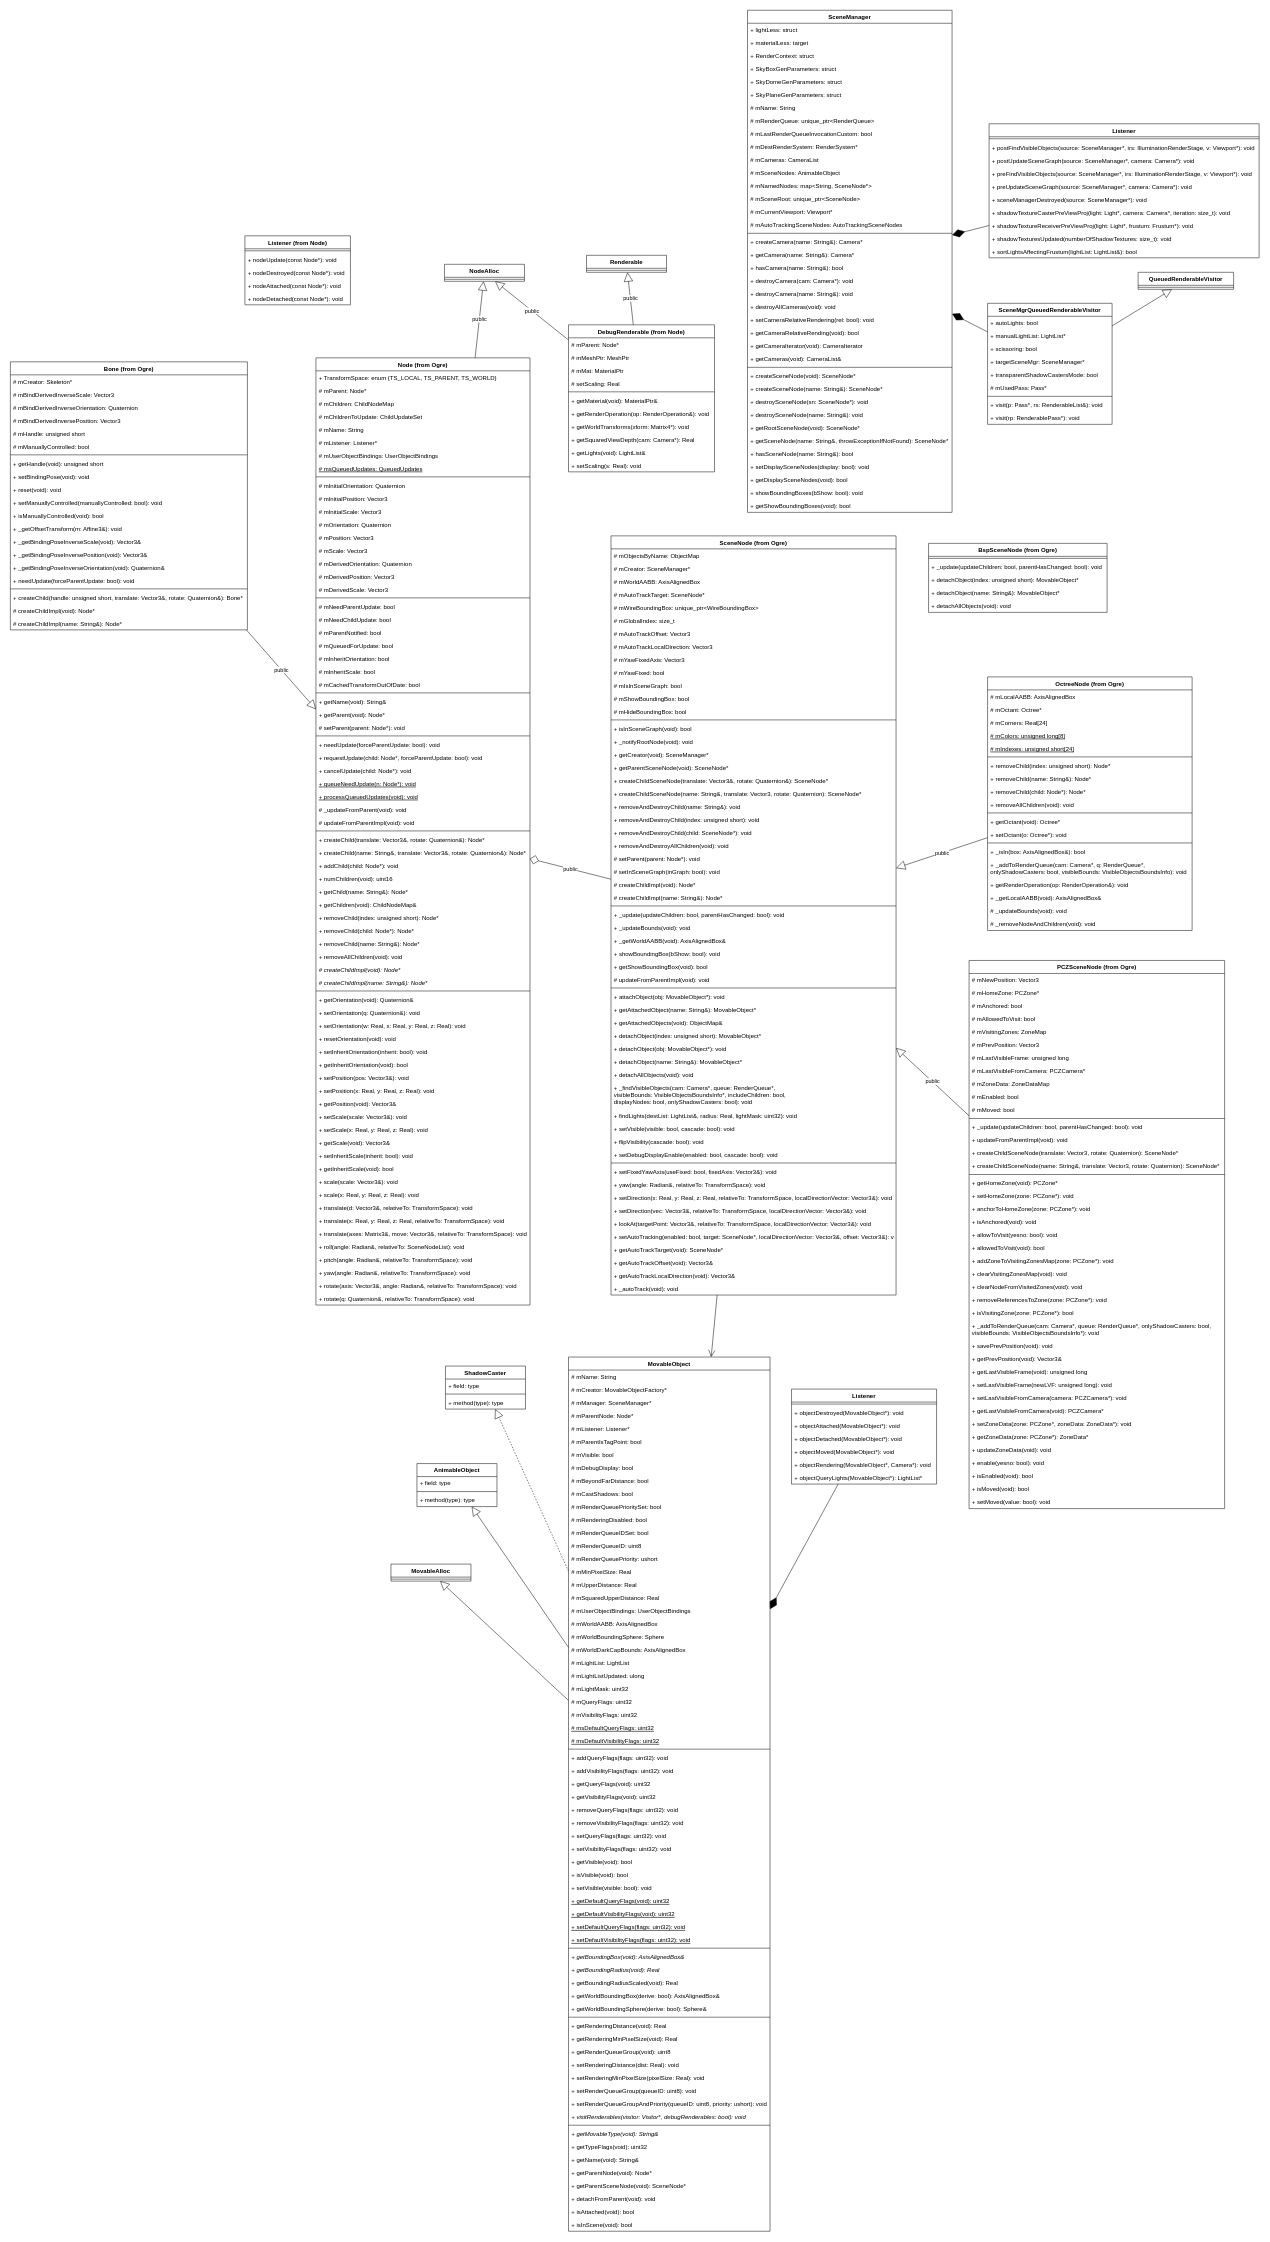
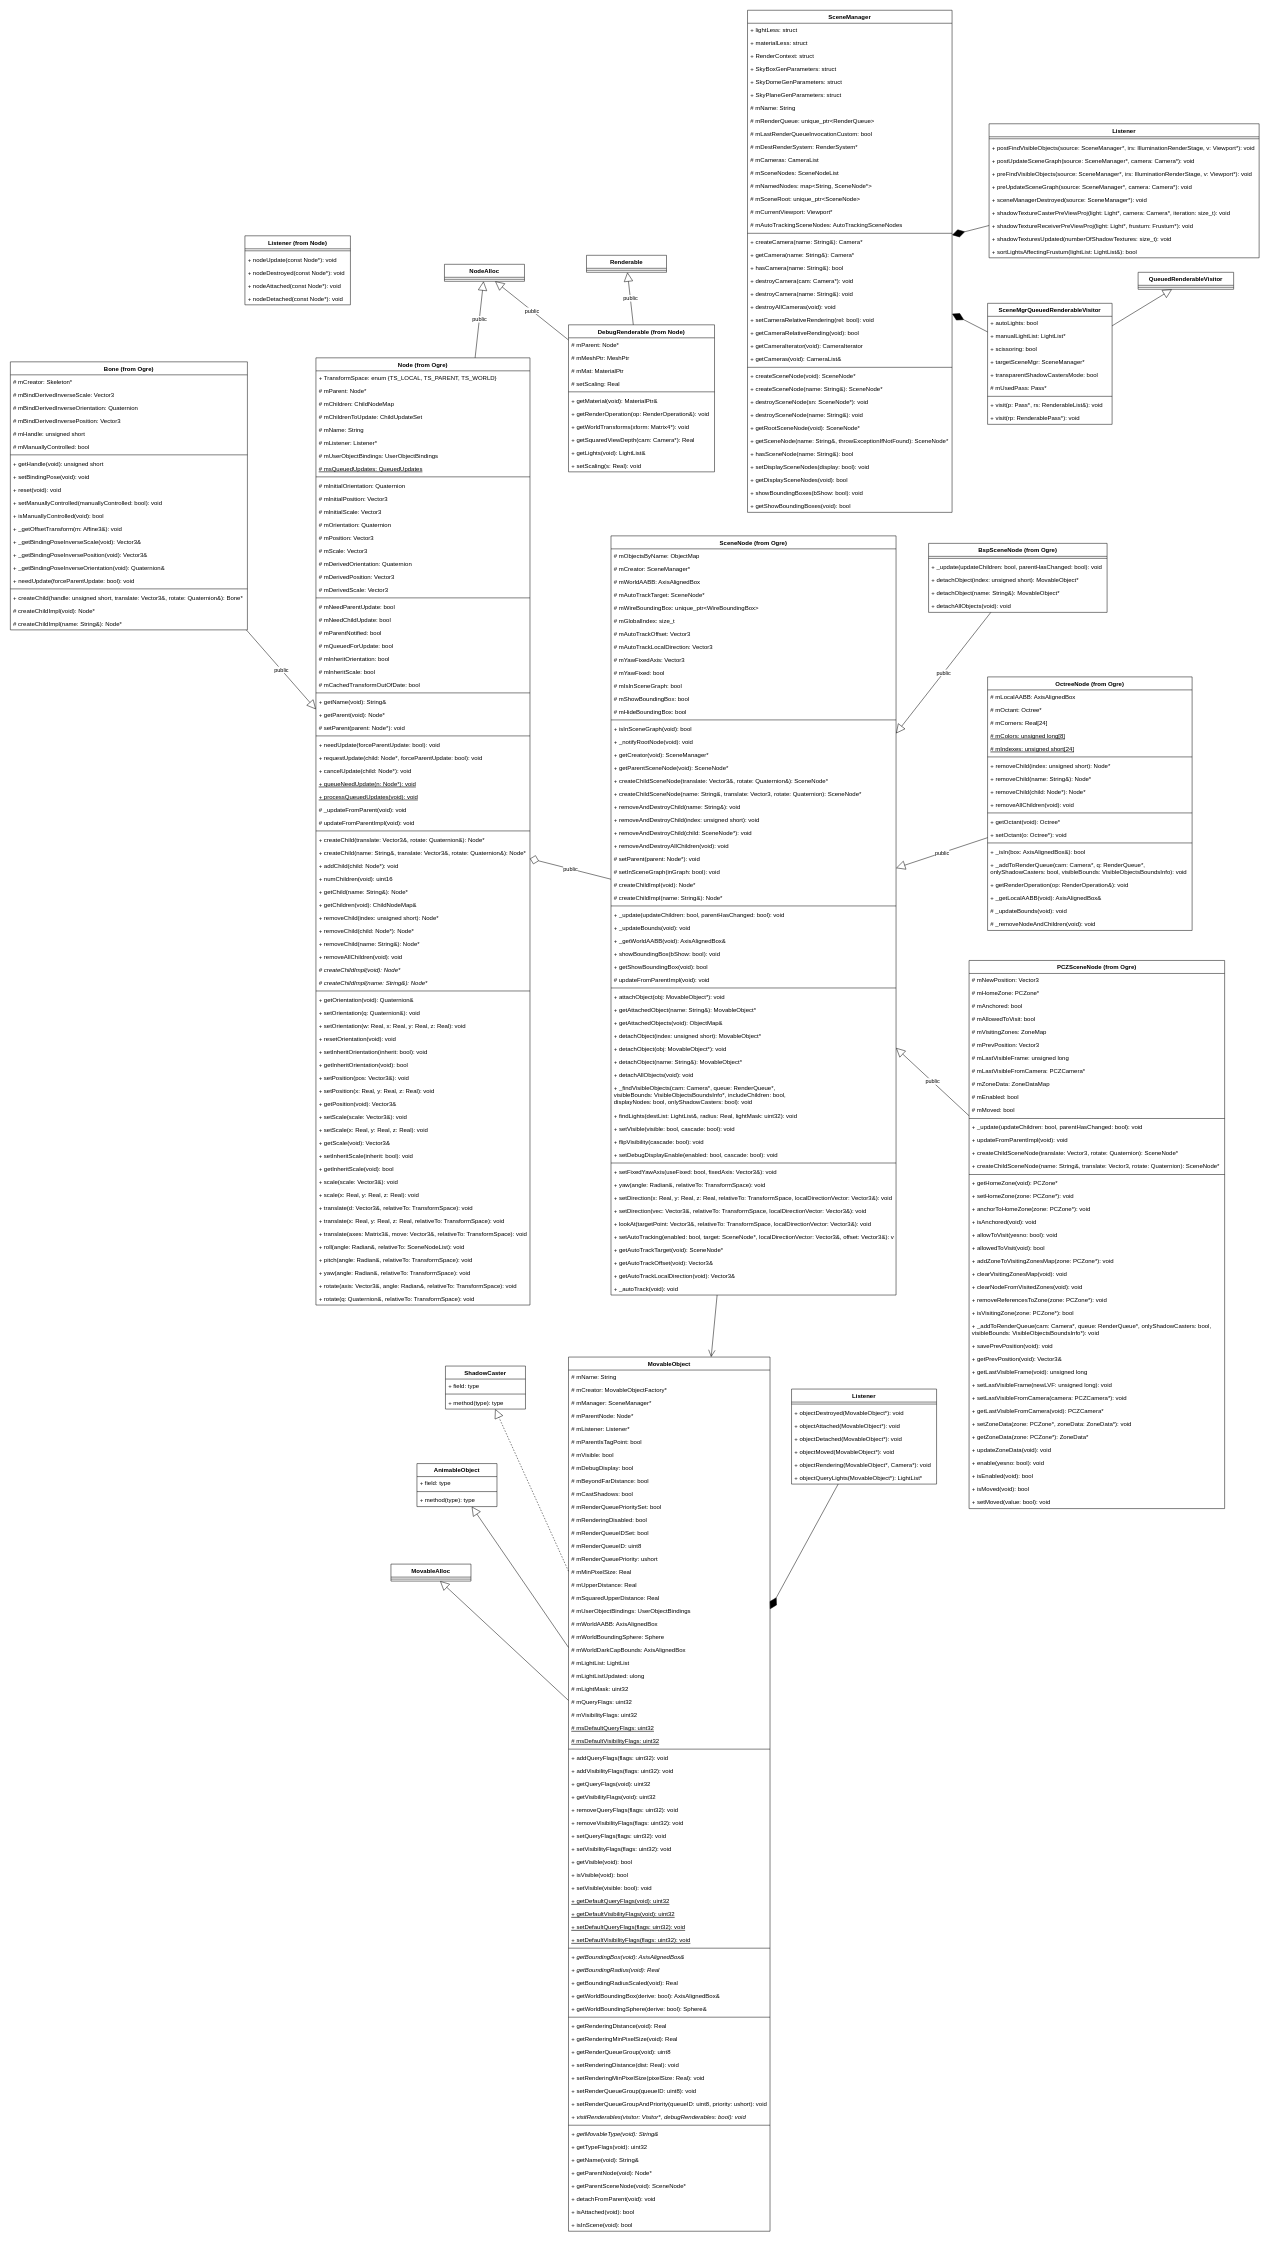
- <mxCell id="263" value="+ materialLess: target" style="text;strokeColor=none;fillColor=none;align=left;verticalAlign=top;spacingLeft=4;spacingRight=4;overflow=hidden;rotatable=0;points=[[0,0.5],[1,0.5]];portConstraint=eastwest;" parent="261" vertex="1"><mxGeometry y="52" width="409" height="26" as="geometry" /></mxCell>
+ <mxCell id="263" value="+ materialLess: struct" style="text;strokeColor=none;fillColor=none;align=left;verticalAlign=top;spacingLeft=4;spacingRight=4;overflow=hidden;rotatable=0;points=[[0,0.5],[1,0.5]];portConstraint=eastwest;" parent="261" vertex="1"><mxGeometry y="52" width="409" height="26" as="geometry" /></mxCell>
- <mxCell id="273" value="# mSceneNodes: AnimableObject" style="text;strokeColor=none;fillColor=none;align=left;verticalAlign=top;spacingLeft=4;spacingRight=4;overflow=hidden;rotatable=0;points=[[0,0.5],[1,0.5]];portConstraint=eastwest;" parent="261" vertex="1"><mxGeometry y="312" width="409" height="26" as="geometry" /></mxCell>
+ <mxCell id="273" value="# mSceneNodes: SceneNodeList" style="text;strokeColor=none;fillColor=none;align=left;verticalAlign=top;spacingLeft=4;spacingRight=4;overflow=hidden;rotatable=0;points=[[0,0.5],[1,0.5]];portConstraint=eastwest;" parent="261" vertex="1"><mxGeometry y="312" width="409" height="26" as="geometry" /></mxCell>
+ <mxCell id="194" value="public" style="endArrow=block;endSize=16;endFill=0;html=1;" parent="1" source="188" target="104" edge="1"><mxGeometry width="160" relative="1" as="geometry"><mxPoint x="1753" y="1272" as="sourcePoint" /><mxPoint x="1913" y="1272" as="targetPoint" /></mxGeometry></mxCell>
